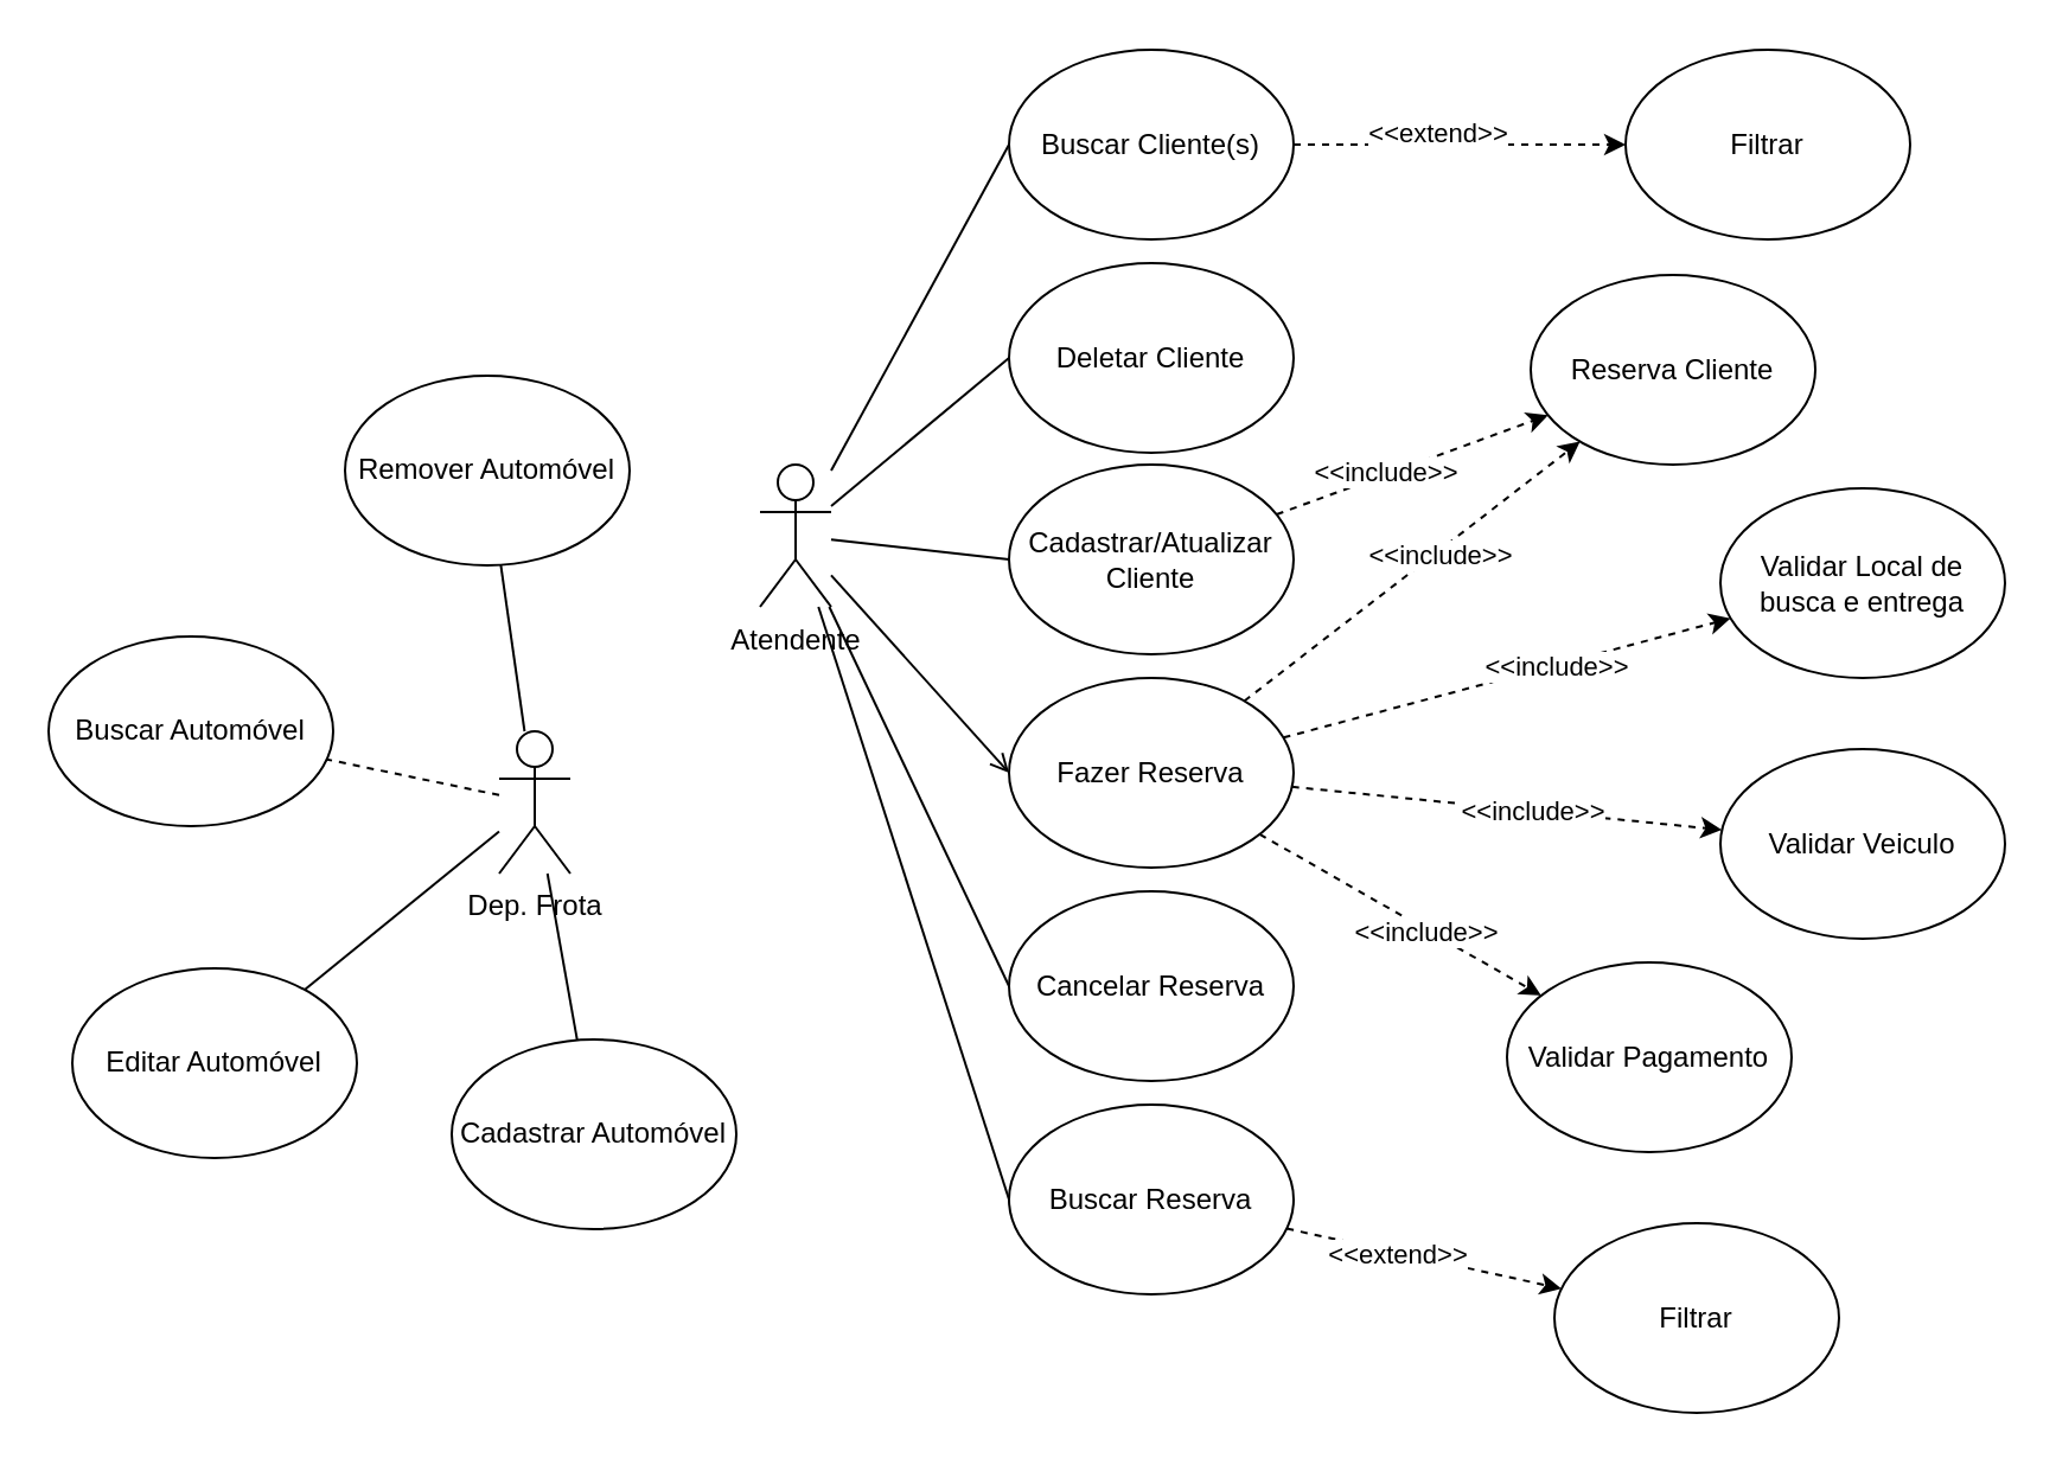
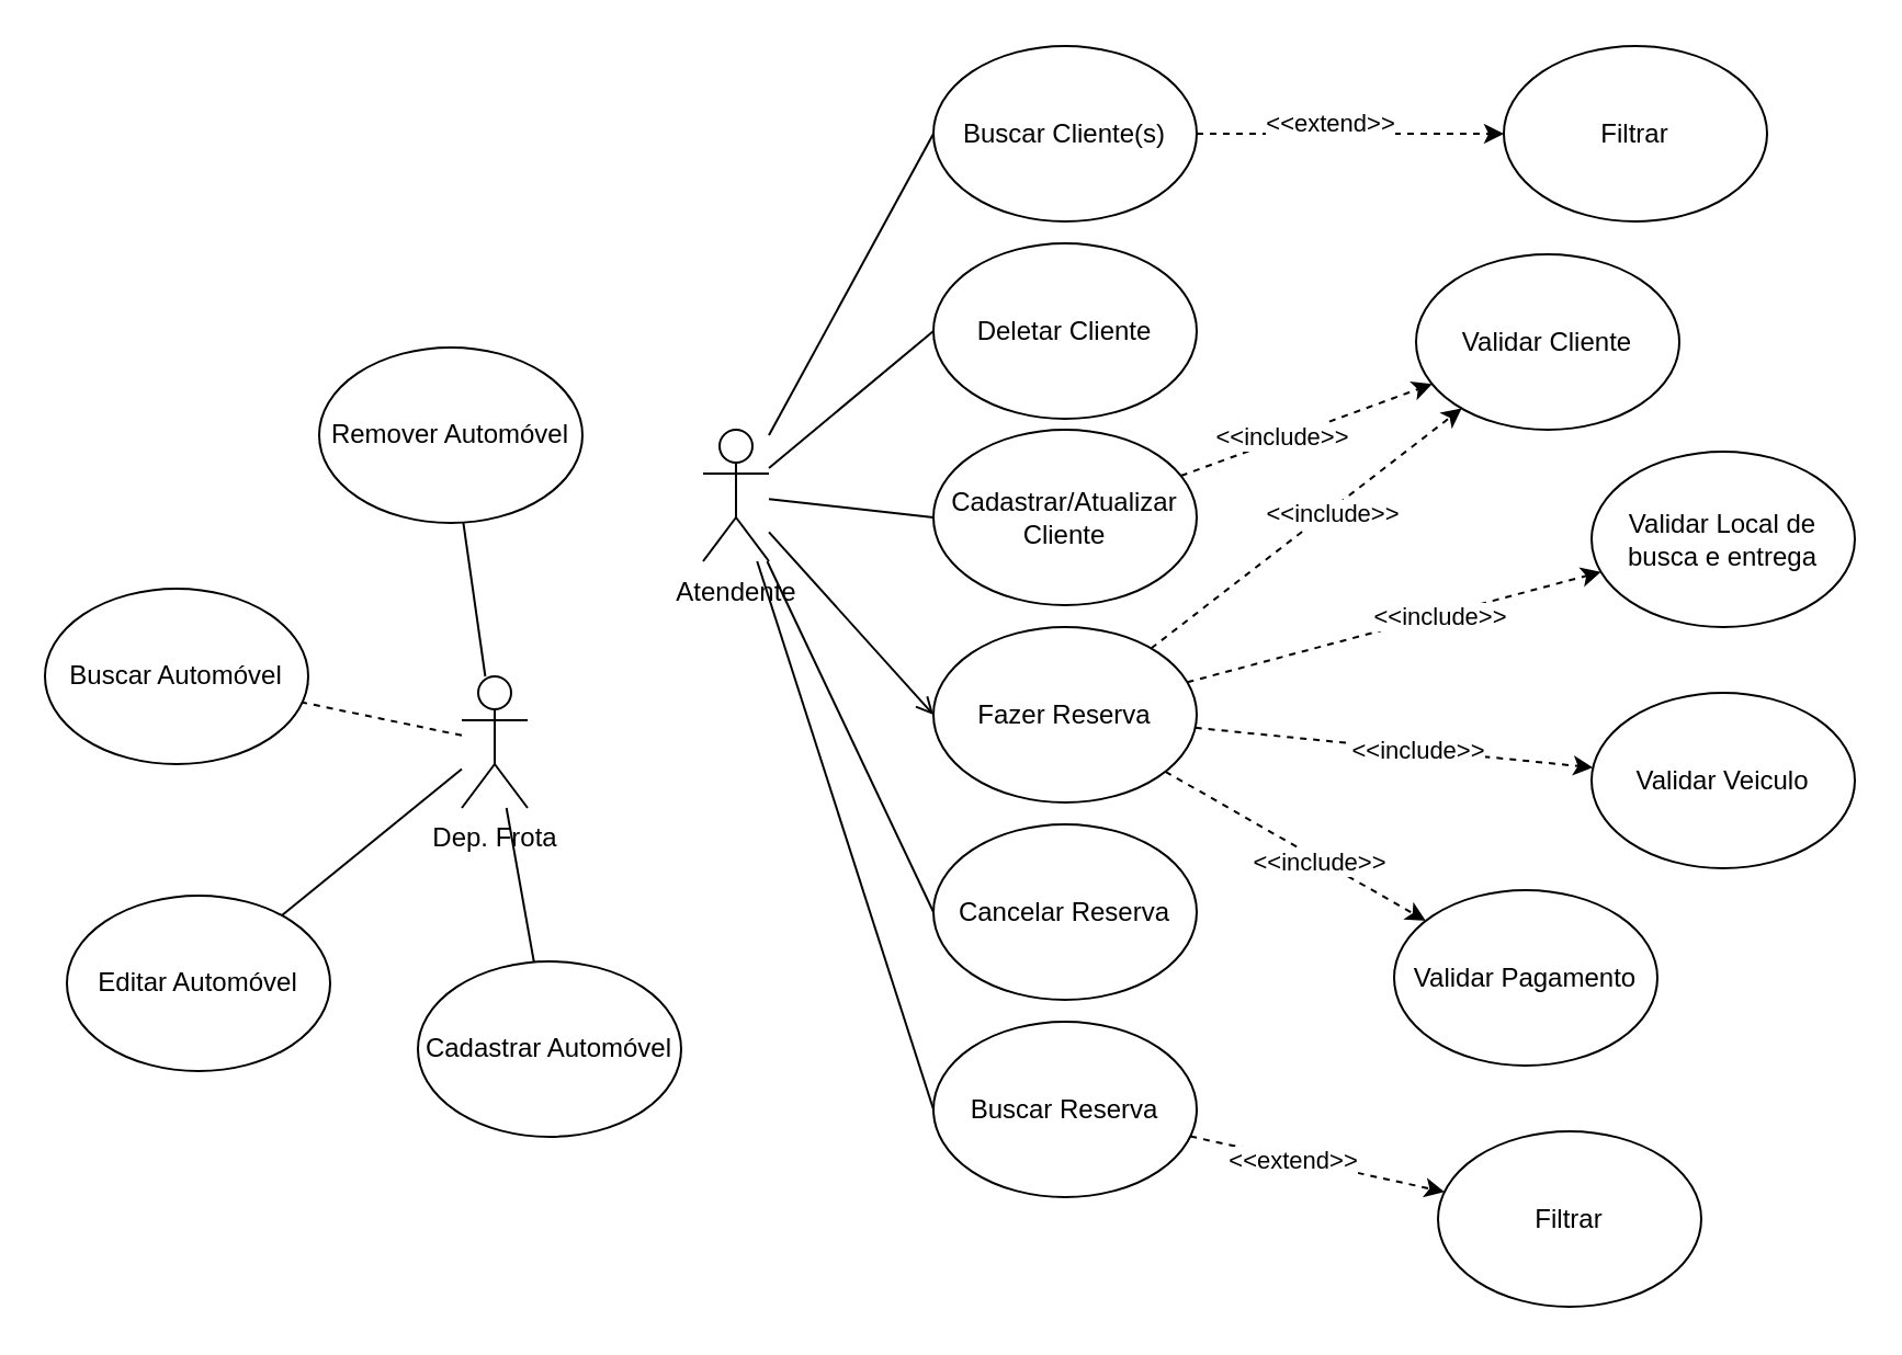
- <mxCell id="18" value="Reserva Cliente" style="ellipse;whiteSpace=wrap;html=1;" parent="1" vertex="1"><mxGeometry x="645" y="115.5" width="120" height="80" as="geometry" /></mxCell>
+ <mxCell id="18" value="Validar Cliente" style="ellipse;whiteSpace=wrap;html=1;" parent="1" vertex="1"><mxGeometry x="645" y="115.5" width="120" height="80" as="geometry" /></mxCell>
